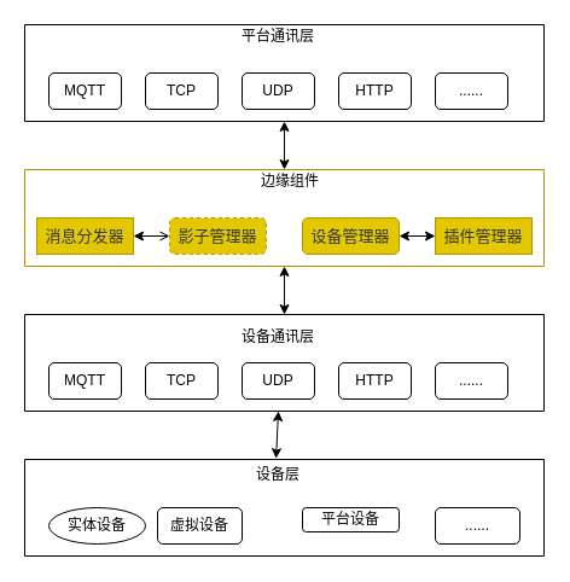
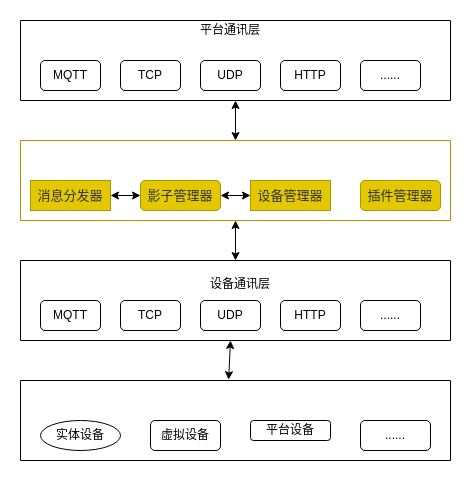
- <mxCell id="10" value="边缘组件" style="text;html=1;strokeColor=none;fillColor=none;align=center;verticalAlign=middle;whiteSpace=wrap;rounded=0;" parent="9" vertex="1"><mxGeometry x="170" width="100" height="20" as="geometry" /></mxCell>
- <mxCell id="15" value="" style="endArrow=open;startArrow=classic;html=1;strokeColor=default;exitX=1;exitY=0.5;exitDx=0;exitDy=0;entryX=0;entryY=0.5;entryDx=0;entryDy=0;" parent="9" source="11" target="12" edge="1"><mxGeometry width="50" height="50" relative="1" as="geometry"><mxPoint x="100" y="100" as="sourcePoint" /><mxPoint x="150" y="50" as="targetPoint" /></mxGeometry></mxCell>
+ <mxCell id="15" value="" style="endArrow=classic;startArrow=classic;html=1;strokeColor=default;exitX=1;exitY=0.5;exitDx=0;exitDy=0;entryX=0;entryY=0.5;entryDx=0;entryDy=0;" parent="9" source="11" target="12" edge="1"><mxGeometry width="50" height="50" relative="1" as="geometry"><mxPoint x="100" y="100" as="sourcePoint" /><mxPoint x="150" y="50" as="targetPoint" /></mxGeometry></mxCell>
- <mxCell id="12" value="&lt;span style=&quot;color: rgb(50 , 50 , 50) ; font-size: 13px ; background-color: rgba(255 , 255 , 255 , 0.01)&quot;&gt;影子管理器&lt;/span&gt;" style="rounded=1;whiteSpace=wrap;html=1;fillColor=#e3c800;fontColor=#000000;strokeColor=#B09500;dashed=1;" parent="9" vertex="1"><mxGeometry x="120" y="40" width="80" height="30" as="geometry" /></mxCell>
+ <mxCell id="12" value="&lt;span style=&quot;color: rgb(50 , 50 , 50) ; font-size: 13px ; background-color: rgba(255 , 255 , 255 , 0.01)&quot;&gt;影子管理器&lt;/span&gt;" style="rounded=1;whiteSpace=wrap;html=1;fillColor=#e3c800;fontColor=#000000;strokeColor=#B09500;" parent="9" vertex="1"><mxGeometry x="120" y="40" width="80" height="30" as="geometry" /></mxCell>
+ <mxCell id="16" value="" style="endArrow=classic;startArrow=classic;html=1;strokeColor=default;exitX=1;exitY=0.5;exitDx=0;exitDy=0;" parent="9" source="12" target="13" edge="1"><mxGeometry width="50" height="50" relative="1" as="geometry"><mxPoint x="100" y="65" as="sourcePoint" /><mxPoint x="130" y="65" as="targetPoint" /></mxGeometry></mxCell>
- <mxCell id="13" value="&lt;span style=&quot;color: rgb(50 , 50 , 50) ; font-size: 13px ; background-color: rgba(255 , 255 , 255 , 0.01)&quot;&gt;设备管理器&lt;/span&gt;" style="rounded=1;whiteSpace=wrap;html=1;fillColor=#e3c800;fontColor=#000000;strokeColor=#B09500;" parent="9" vertex="1"><mxGeometry x="230" y="40" width="80" height="30" as="geometry" /></mxCell>
+ <mxCell id="13" value="&lt;span style=&quot;color: rgb(50 , 50 , 50) ; font-size: 13px ; background-color: rgba(255 , 255 , 255 , 0.01)&quot;&gt;设备管理器&lt;/span&gt;" style="whiteSpace=wrap;html=1;fillColor=#e3c800;fontColor=#000000;strokeColor=#B09500;rounded=0;" parent="9" vertex="1"><mxGeometry x="230" y="40" width="80" height="30" as="geometry" /></mxCell>
- <mxCell id="17" value="" style="endArrow=classic;startArrow=classic;html=1;strokeColor=default;exitX=1;exitY=0.5;exitDx=0;exitDy=0;" parent="9" source="13" target="14" edge="1"><mxGeometry width="50" height="50" relative="1" as="geometry"><mxPoint x="210" y="65" as="sourcePoint" /><mxPoint x="240" y="65" as="targetPoint" /></mxGeometry></mxCell>
- <mxCell id="14" value="&lt;span style=&quot;color: rgb(50 , 50 , 50) ; font-size: 13px ; background-color: rgba(255 , 255 , 255 , 0.01)&quot;&gt;插件管理器&lt;/span&gt;" style="whiteSpace=wrap;html=1;fillColor=#e3c800;fontColor=#000000;strokeColor=#B09500;rounded=0;" parent="9" vertex="1"><mxGeometry x="340" y="40" width="80" height="30" as="geometry" /></mxCell>
+ <mxCell id="14" value="&lt;span style=&quot;color: rgb(50 , 50 , 50) ; font-size: 13px ; background-color: rgba(255 , 255 , 255 , 0.01)&quot;&gt;插件管理器&lt;/span&gt;" style="rounded=1;whiteSpace=wrap;html=1;fillColor=#e3c800;fontColor=#000000;strokeColor=#B09500;" parent="9" vertex="1"><mxGeometry x="340" y="40" width="80" height="30" as="geometry" /></mxCell>
- <mxCell id="20" value="设备通讯层" style="text;html=1;strokeColor=none;fillColor=none;align=center;verticalAlign=middle;whiteSpace=wrap;rounded=0;imageAlign=center;" parent="19" vertex="1"><mxGeometry x="160" y="10" width="100" height="18" as="geometry" /></mxCell>
+ <mxCell id="20" value="设备通讯层" style="text;html=1;strokeColor=none;fillColor=none;align=center;verticalAlign=middle;whiteSpace=wrap;rounded=0;imageAlign=center;" parent="19" vertex="1"><mxGeometry x="170" y="15" width="100" height="18" as="geometry" /></mxCell>
- <mxCell id="28" value="设备层" style="text;html=1;strokeColor=none;fillColor=none;align=center;verticalAlign=middle;whiteSpace=wrap;rounded=0;imageAlign=center;" parent="27" vertex="1"><mxGeometry x="160" width="100" height="25" as="geometry" /></mxCell>
- <mxCell id="30" value="虚拟设备" style="rounded=1;whiteSpace=wrap;html=1;" parent="27" vertex="1"><mxGeometry x="110" y="40" width="70" height="30" as="geometry" /></mxCell>
+ <mxCell id="30" value="虚拟设备" style="rounded=1;whiteSpace=wrap;html=1;" parent="27" vertex="1"><mxGeometry x="130" y="40" width="70" height="30" as="geometry" /></mxCell>
